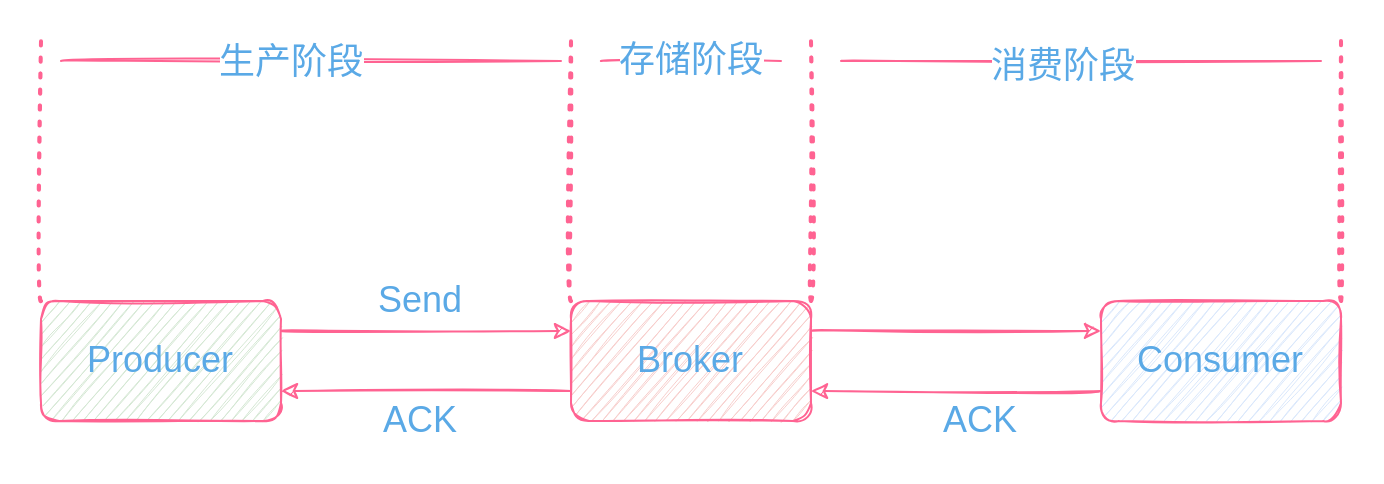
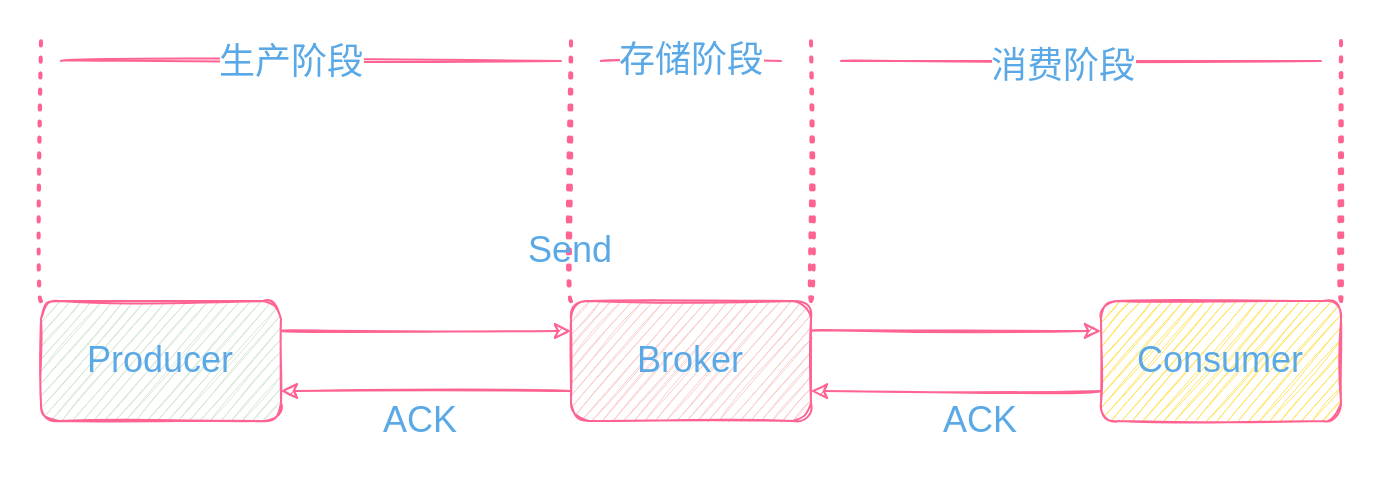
- <mxCell id="20" value="Send" style="text;html=1;strokeColor=none;fillColor=none;align=center;verticalAlign=middle;whiteSpace=wrap;rounded=0;fontSize=18;fontColor=#5AA9E6;" vertex="1" parent="1"><mxGeometry x="190" y="140" width="40" height="20" as="geometry" /></mxCell>
+ <mxCell id="20" value="Send" style="text;html=1;strokeColor=none;fillColor=none;align=center;verticalAlign=middle;whiteSpace=wrap;rounded=0;fontSize=18;fontColor=#5AA9E6;" vertex="1" parent="1"><mxGeometry x="265" y="115" width="40" height="20" as="geometry" /></mxCell>
- <mxCell id="5" value="Consumer" style="whiteSpace=wrap;html=1;fillColor=#dae8fc;strokeColor=#FF6392;fontColor=#5AA9E6;sketch=1;rounded=1;fontSize=18;" vertex="1" parent="1"><mxGeometry x="550" y="150" width="120" height="60" as="geometry" /></mxCell>
+ <mxCell id="5" value="Consumer" style="whiteSpace=wrap;html=1;fillColor=#FFE45E;strokeColor=#FF6392;fontColor=#5AA9E6;sketch=1;rounded=1;fontSize=18;" vertex="1" parent="1"><mxGeometry x="550" y="150" width="120" height="60" as="geometry" /></mxCell>
